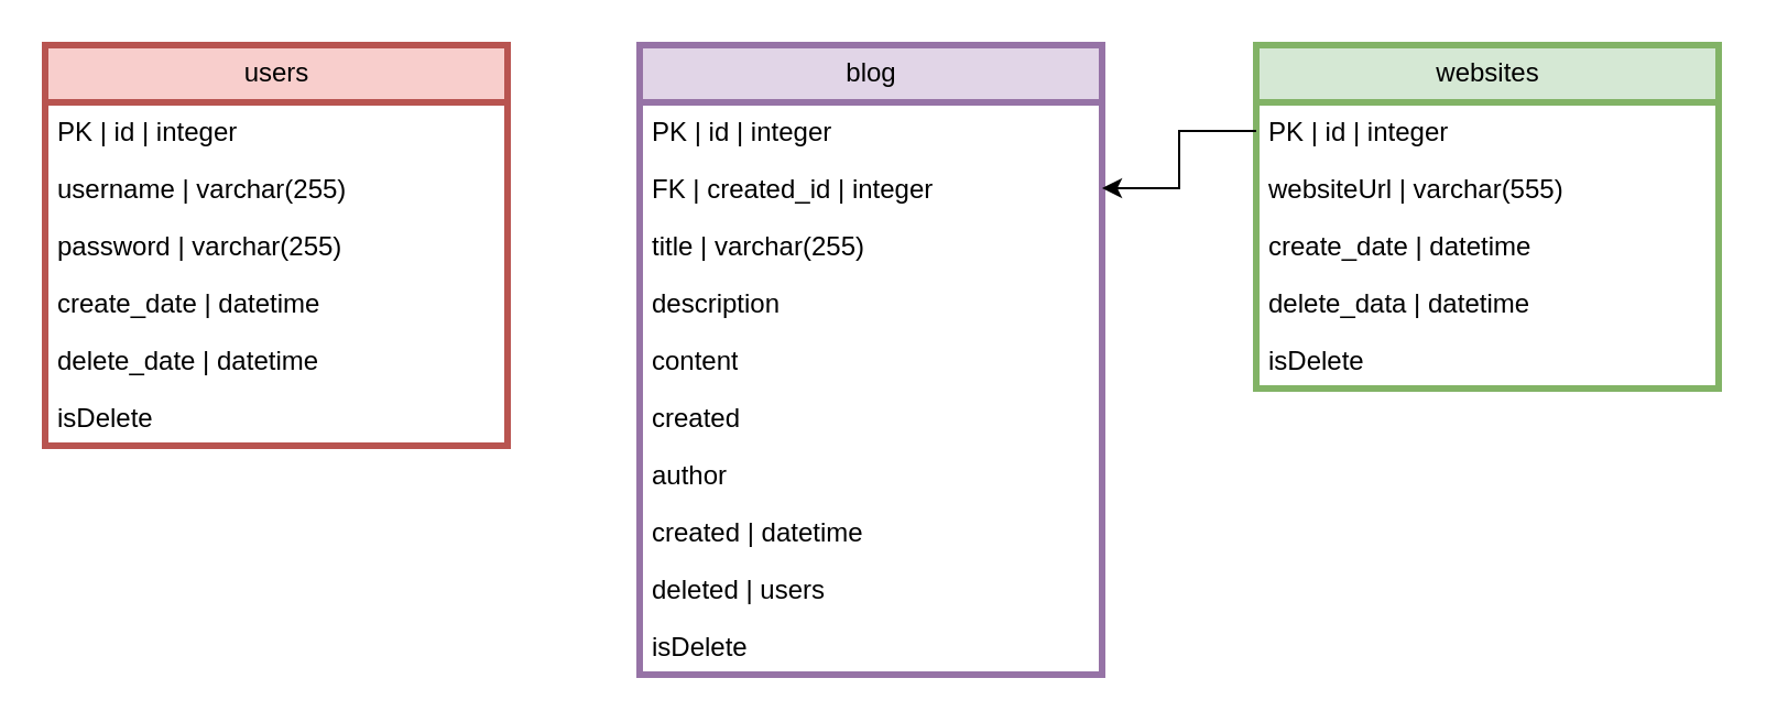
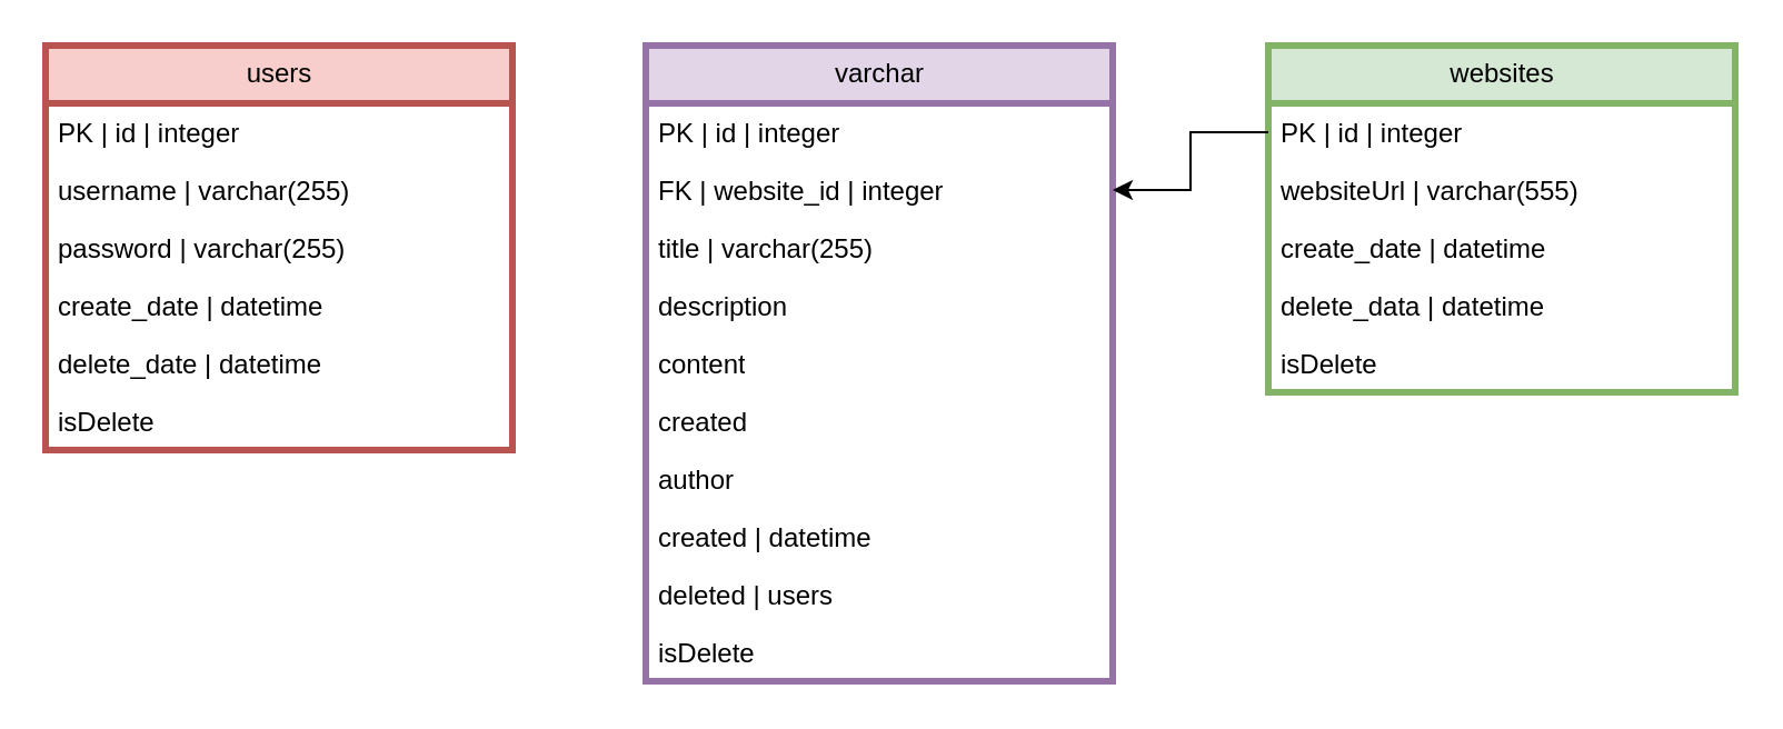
- <mxCell id="9" value="blog" style="swimlane;fontStyle=0;childLayout=stackLayout;horizontal=1;startSize=26;fillColor=#e1d5e7;horizontalStack=0;resizeParent=1;resizeParentMax=0;resizeLast=0;collapsible=1;marginBottom=0;html=1;strokeColor=#9673a6;strokeWidth=3;" vertex="1" parent="1"><mxGeometry x="290" y="20" width="210" height="286" as="geometry"><mxRectangle x="70" y="410" width="60" height="30" as="alternateBounds" /></mxGeometry></mxCell>
+ <mxCell id="9" value="varchar" style="swimlane;fontStyle=0;childLayout=stackLayout;horizontal=1;startSize=26;fillColor=#e1d5e7;horizontalStack=0;resizeParent=1;resizeParentMax=0;resizeLast=0;collapsible=1;marginBottom=0;html=1;strokeColor=#9673a6;strokeWidth=3;" vertex="1" parent="1"><mxGeometry x="290" y="20" width="210" height="286" as="geometry"><mxRectangle x="70" y="410" width="60" height="30" as="alternateBounds" /></mxGeometry></mxCell>
- <mxCell id="11" value="&lt;div&gt;FK | created_id | integer&lt;/div&gt;" style="text;strokeColor=none;fillColor=none;align=left;verticalAlign=top;spacingLeft=4;spacingRight=4;overflow=hidden;rotatable=0;points=[[0,0.5],[1,0.5]];portConstraint=eastwest;whiteSpace=wrap;html=1;" vertex="1" parent="9"><mxGeometry y="52" width="210" height="26" as="geometry" /></mxCell>
+ <mxCell id="11" value="&lt;div&gt;FK | website_id | integer&lt;/div&gt;" style="text;strokeColor=none;fillColor=none;align=left;verticalAlign=top;spacingLeft=4;spacingRight=4;overflow=hidden;rotatable=0;points=[[0,0.5],[1,0.5]];portConstraint=eastwest;whiteSpace=wrap;html=1;" vertex="1" parent="9"><mxGeometry y="52" width="210" height="26" as="geometry" /></mxCell>
